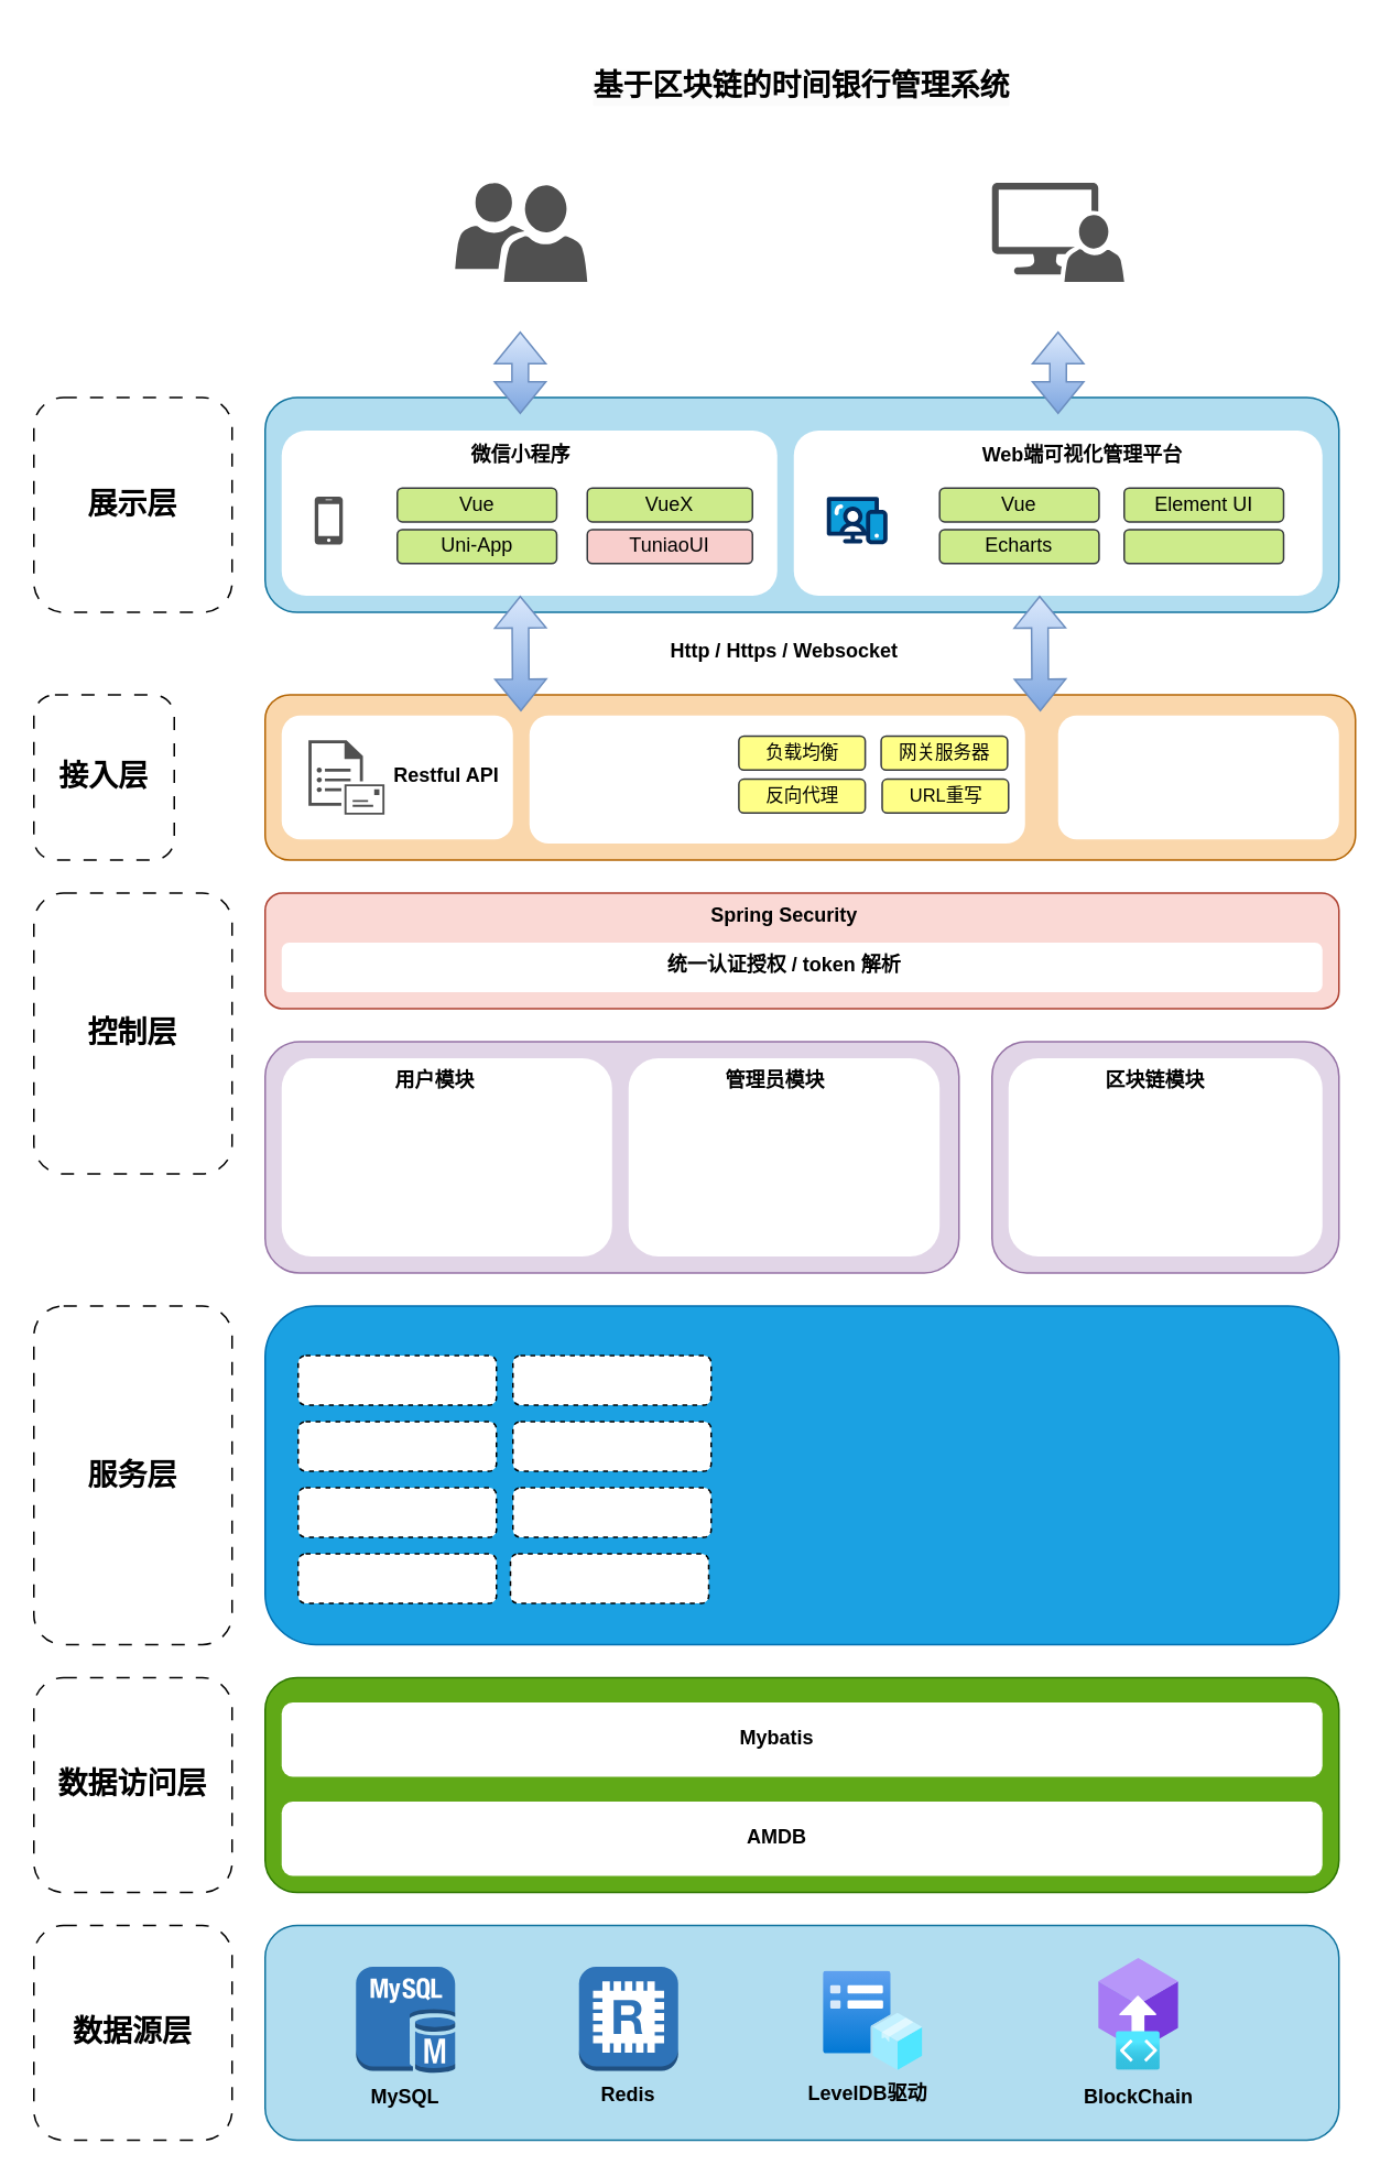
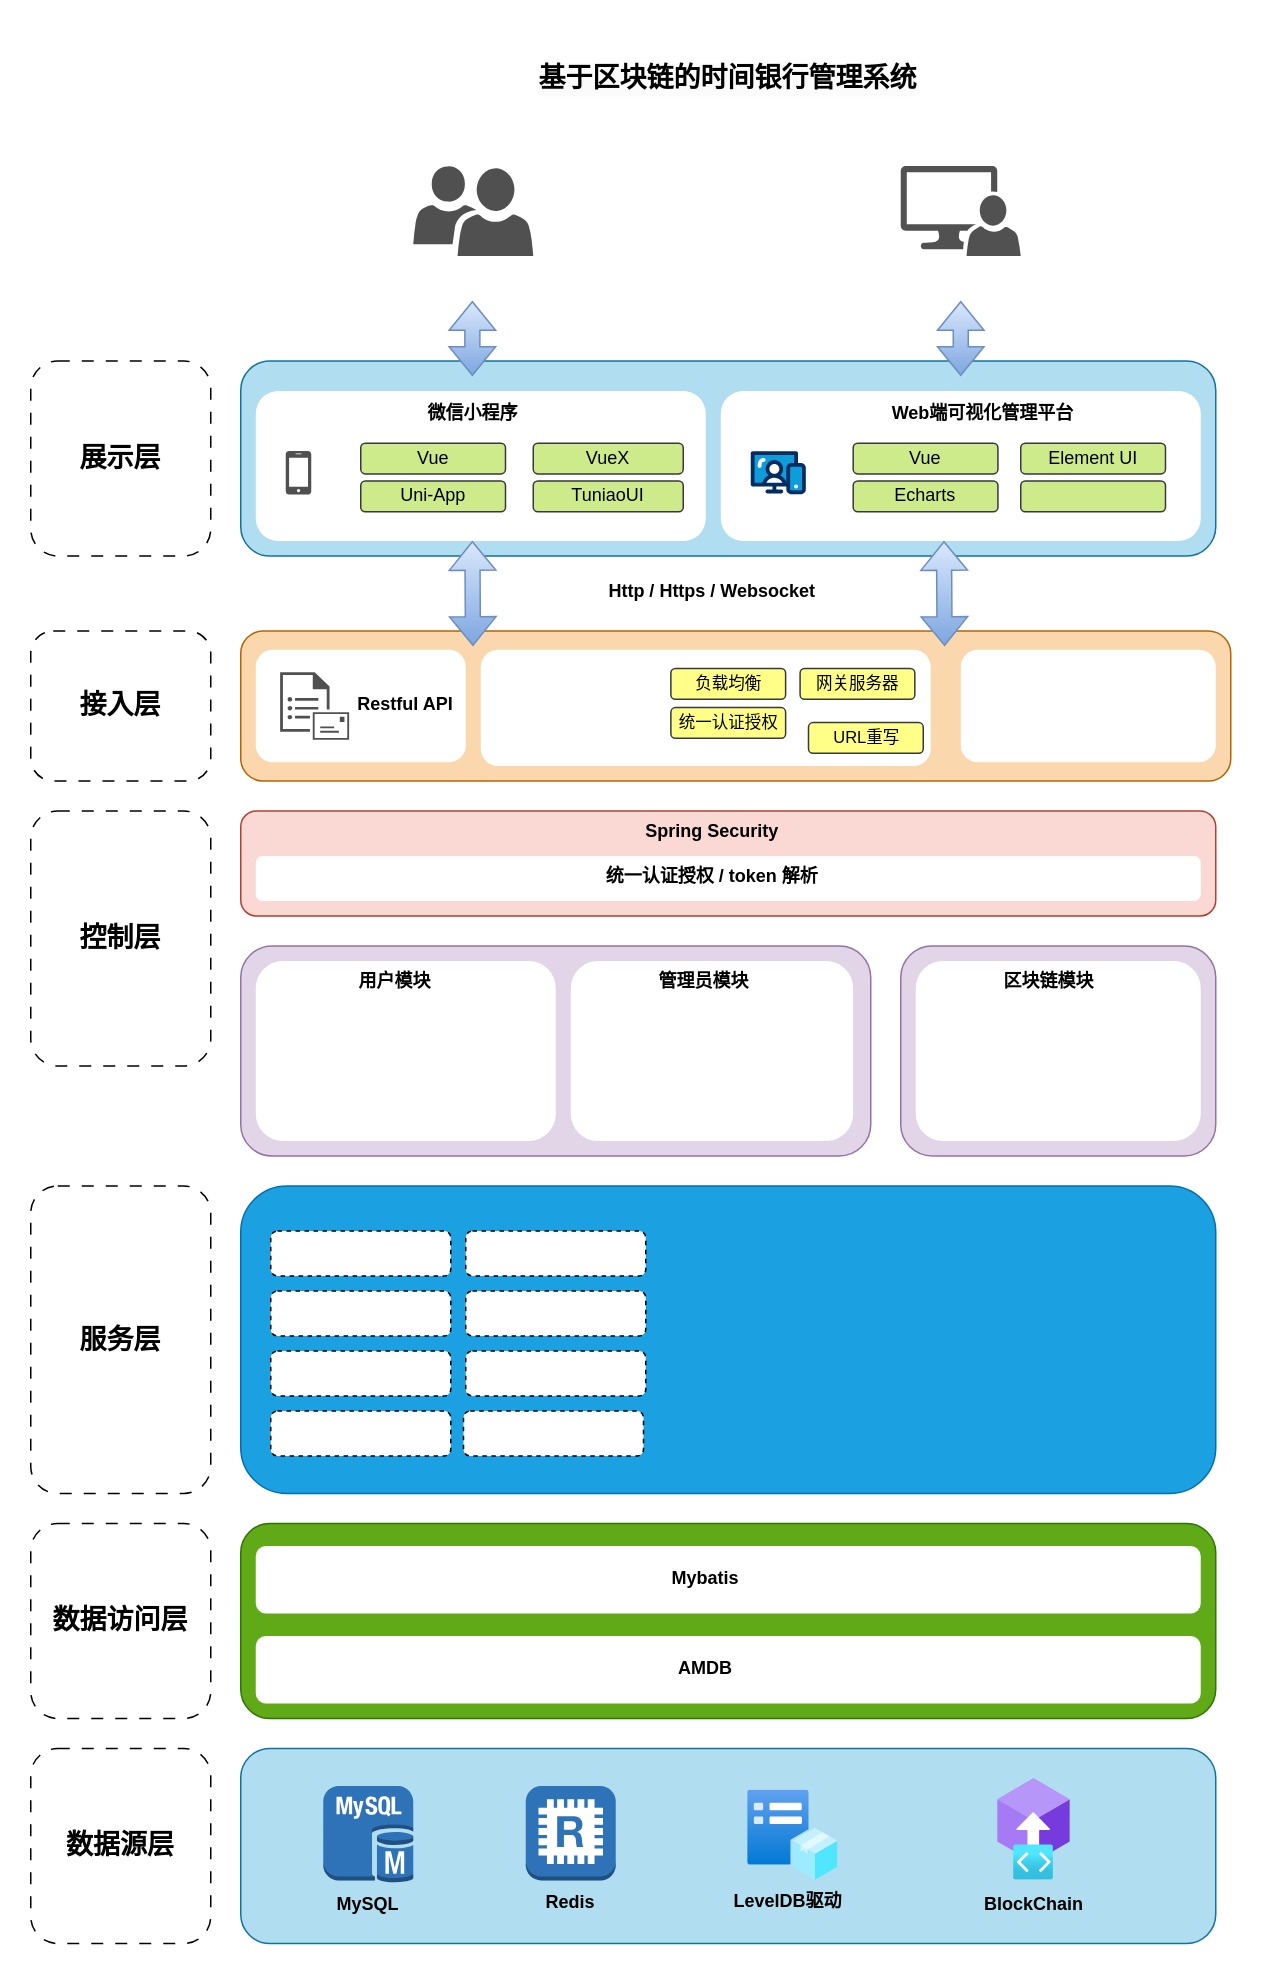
- <mxCell id="53" value="TuniaoUI" style="rounded=1;whiteSpace=wrap;html=1;fillColor=#f8cecc;strokeColor=#36393d;" parent="1" vertex="1"><mxGeometry x="355" y="320" width="100" height="20.5" as="geometry" /></mxCell>
+ <mxCell id="53" value="TuniaoUI" style="rounded=1;whiteSpace=wrap;html=1;fillColor=#cdeb8b;strokeColor=#36393d;" parent="1" vertex="1"><mxGeometry x="355" y="320" width="100" height="20.5" as="geometry" /></mxCell>
- <mxCell id="11" value="&lt;h2&gt;接入层&lt;/h2&gt;" style="rounded=1;whiteSpace=wrap;html=1;dashed=1;strokeColor=default;dashPattern=8 8;" parent="1" vertex="1"><mxGeometry x="20" y="420" width="85" height="100" as="geometry" /></mxCell>
+ <mxCell id="11" value="&lt;h2&gt;接入层&lt;/h2&gt;" style="rounded=1;whiteSpace=wrap;html=1;dashed=1;strokeColor=default;dashPattern=8 8;" parent="1" vertex="1"><mxGeometry x="20" y="420" width="120" height="100" as="geometry" /></mxCell>
- <mxCell id="67" value="反向代理" style="rounded=1;whiteSpace=wrap;html=1;fillColor=#ffff88;strokeColor=#36393d;fontSize=11;" parent="1" vertex="1"><mxGeometry x="446.76" y="471.06" width="76.5" height="20.5" as="geometry" /></mxCell>
+ <mxCell id="67" value="统一认证授权" style="rounded=1;whiteSpace=wrap;html=1;fillColor=#ffff88;strokeColor=#36393d;fontSize=11;" parent="1" vertex="1"><mxGeometry x="446.76" y="471.06" width="76.5" height="20.5" as="geometry" /></mxCell>
- <mxCell id="68" value="URL重写" style="rounded=1;whiteSpace=wrap;html=1;fillColor=#ffff88;strokeColor=#36393d;fontSize=11;" parent="1" vertex="1"><mxGeometry x="533.5" y="471.06" width="76.5" height="20.5" as="geometry" /></mxCell>
+ <mxCell id="68" value="URL重写" style="rounded=1;whiteSpace=wrap;html=1;fillColor=#ffff88;strokeColor=#36393d;fontSize=11;" parent="1" vertex="1"><mxGeometry x="538.5" y="481.06" width="76.5" height="20.5" as="geometry" /></mxCell>
